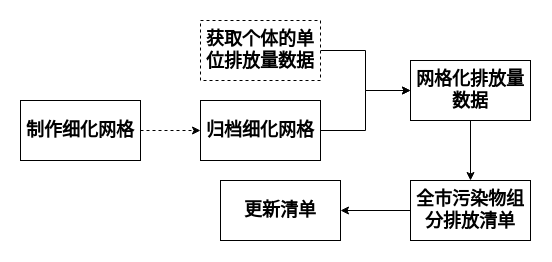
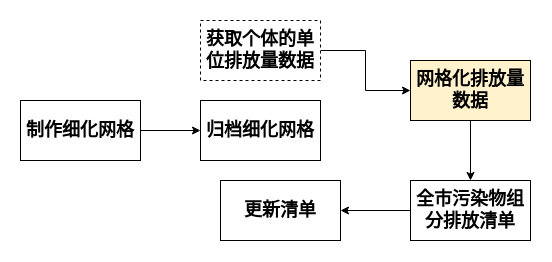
- <mxCell id="9" value="&lt;b&gt;&lt;font style=&quot;font-size: 18px&quot;&gt;网格化排放量数据&lt;/font&gt;&lt;/b&gt;" style="rounded=0;whiteSpace=wrap;html=1;" vertex="1" parent="1"><mxGeometry x="410" y="60" width="120" height="60" as="geometry" /></mxCell>
+ <mxCell id="9" value="&lt;b&gt;&lt;font style=&quot;font-size: 18px&quot;&gt;网格化排放量数据&lt;/font&gt;&lt;/b&gt;" style="rounded=0;whiteSpace=wrap;html=1;fillColor=#fff2cc;" vertex="1" parent="1"><mxGeometry x="410" y="60" width="120" height="60" as="geometry" /></mxCell>
- <mxCell id="2" style="edgeStyle=orthogonalEdgeStyle;rounded=0;orthogonalLoop=1;jettySize=auto;html=1;exitX=1;exitY=0.5;exitDx=0;exitDy=0;entryX=0;entryY=0.5;entryDx=0;entryDy=0;dashed=1;" edge="1" parent="1" source="3" target="5"><mxGeometry relative="1" as="geometry" /></mxCell>
+ <mxCell id="2" style="edgeStyle=orthogonalEdgeStyle;rounded=0;orthogonalLoop=1;jettySize=auto;html=1;exitX=1;exitY=0.5;exitDx=0;exitDy=0;entryX=0;entryY=0.5;entryDx=0;entryDy=0;" edge="1" parent="1" source="3" target="5"><mxGeometry relative="1" as="geometry" /></mxCell>
- <mxCell id="4" style="edgeStyle=orthogonalEdgeStyle;rounded=0;orthogonalLoop=1;jettySize=auto;html=1;exitX=1;exitY=0.5;exitDx=0;exitDy=0;entryX=0;entryY=0.5;entryDx=0;entryDy=0;" edge="1" parent="1" source="5" target="9"><mxGeometry relative="1" as="geometry" /></mxCell>
